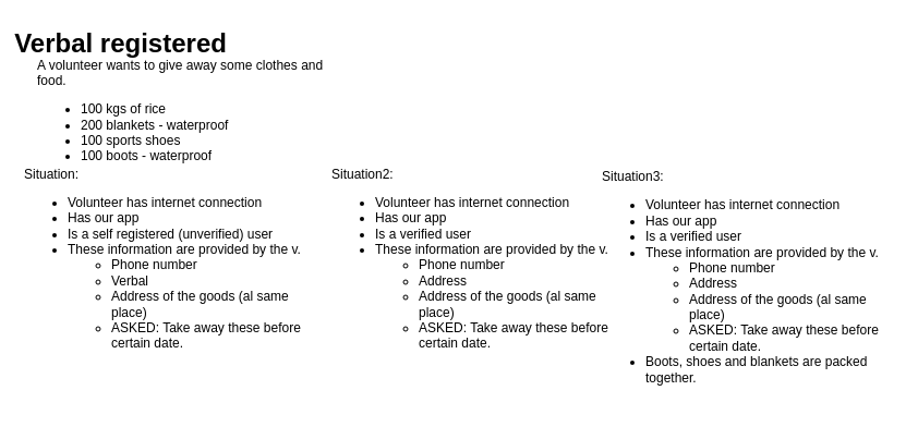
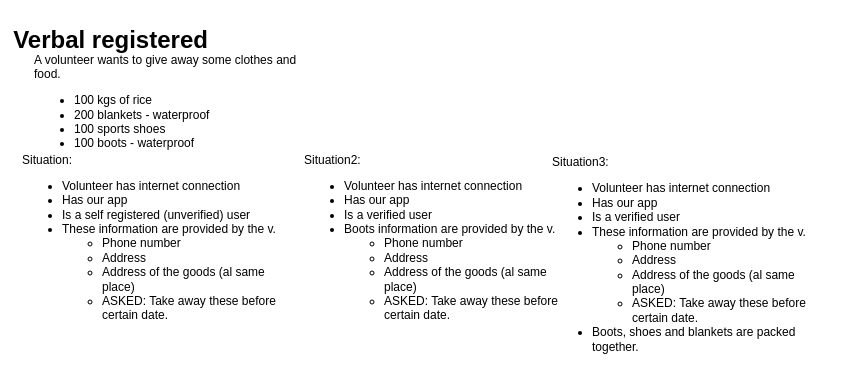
- <mxCell id="4" value="&lt;div&gt;Situation:&lt;/div&gt;&lt;ul&gt;&lt;li&gt;Volunteer has internet connection&lt;/li&gt;&lt;li&gt;Has our app&amp;nbsp;&lt;/li&gt;&lt;li&gt;Is a self registered (unverified) user&lt;/li&gt;&lt;li&gt;These information are provided by the v.&lt;/li&gt;&lt;ul&gt;&lt;li&gt;Phone number&lt;/li&gt;&lt;li&gt;Verbal&lt;/li&gt;&lt;li&gt;Address of the goods (al same place)&lt;/li&gt;&lt;li&gt;ASKED: Take away these before certain date.&lt;/li&gt;&lt;/ul&gt;&lt;/ul&gt;" style="text;strokeColor=none;fillColor=none;html=1;whiteSpace=wrap;verticalAlign=middle;overflow=hidden;" vertex="1" parent="1"><mxGeometry x="20" y="150" width="270" height="180" as="geometry" /></mxCell>
+ <mxCell id="4" value="&lt;div&gt;Situation:&lt;/div&gt;&lt;ul&gt;&lt;li&gt;Volunteer has internet connection&lt;/li&gt;&lt;li&gt;Has our app&amp;nbsp;&lt;/li&gt;&lt;li&gt;Is a self registered (unverified) user&lt;/li&gt;&lt;li&gt;These information are provided by the v.&lt;/li&gt;&lt;ul&gt;&lt;li&gt;Phone number&lt;/li&gt;&lt;li&gt;Address&lt;/li&gt;&lt;li&gt;Address of the goods (al same place)&lt;/li&gt;&lt;li&gt;ASKED: Take away these before certain date.&lt;/li&gt;&lt;/ul&gt;&lt;/ul&gt;" style="text;strokeColor=none;fillColor=none;html=1;whiteSpace=wrap;verticalAlign=middle;overflow=hidden;" vertex="1" parent="1"><mxGeometry x="20" y="150" width="270" height="180" as="geometry" /></mxCell>
- <mxCell id="5" value="&lt;div&gt;Situation2:&lt;/div&gt;&lt;ul&gt;&lt;li&gt;Volunteer has internet connection&lt;/li&gt;&lt;li&gt;Has our app&amp;nbsp;&lt;/li&gt;&lt;li&gt;Is a verified user&lt;/li&gt;&lt;li&gt;These information are provided by the v.&lt;/li&gt;&lt;ul&gt;&lt;li&gt;Phone number&lt;/li&gt;&lt;li&gt;Address&lt;/li&gt;&lt;li&gt;Address of the goods (al same place)&lt;/li&gt;&lt;li&gt;ASKED: Take away these before certain date.&lt;/li&gt;&lt;/ul&gt;&lt;/ul&gt;" style="text;strokeColor=none;fillColor=none;html=1;whiteSpace=wrap;verticalAlign=middle;overflow=hidden;" vertex="1" parent="1"><mxGeometry x="302" y="150" width="270" height="180" as="geometry" /></mxCell>
+ <mxCell id="5" value="&lt;div&gt;Situation2:&lt;/div&gt;&lt;ul&gt;&lt;li&gt;Volunteer has internet connection&lt;/li&gt;&lt;li&gt;Has our app&amp;nbsp;&lt;/li&gt;&lt;li&gt;Is a verified user&lt;/li&gt;&lt;li&gt;Boots information are provided by the v.&lt;/li&gt;&lt;ul&gt;&lt;li&gt;Phone number&lt;/li&gt;&lt;li&gt;Address&lt;/li&gt;&lt;li&gt;Address of the goods (al same place)&lt;/li&gt;&lt;li&gt;ASKED: Take away these before certain date.&lt;/li&gt;&lt;/ul&gt;&lt;/ul&gt;" style="text;strokeColor=none;fillColor=none;html=1;whiteSpace=wrap;verticalAlign=middle;overflow=hidden;" vertex="1" parent="1"><mxGeometry x="302" y="150" width="270" height="180" as="geometry" /></mxCell>
